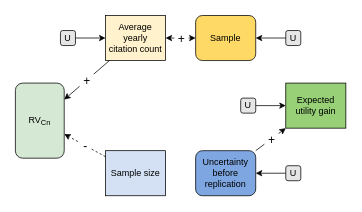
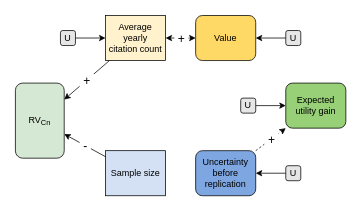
- <mxCell id="4" value="Sample" style="rounded=1;whiteSpace=wrap;html=1;fillColor=#FFD966;" parent="1" vertex="1"><mxGeometry x="260" y="20" width="80" height="60" as="geometry" /></mxCell>
+ <mxCell id="4" value="Value" style="rounded=1;whiteSpace=wrap;html=1;fillColor=#FFD966;" parent="1" vertex="1"><mxGeometry x="260" y="20" width="80" height="60" as="geometry" /></mxCell>
- <mxCell id="2" value="Expected utility gain" style="whiteSpace=wrap;html=1;fillColor=#97D077;rounded=0;" parent="1" vertex="1"><mxGeometry x="380" y="110" width="80" height="60" as="geometry" /></mxCell>
+ <mxCell id="2" value="Expected utility gain" style="rounded=1;whiteSpace=wrap;html=1;fillColor=#97D077;" parent="1" vertex="1"><mxGeometry x="380" y="110" width="80" height="60" as="geometry" /></mxCell>
- <mxCell id="8" value="" style="endArrow=classic;html=1;" parent="1" source="3" target="2" edge="1"><mxGeometry relative="1" as="geometry"><mxPoint x="200" y="150" as="sourcePoint" /><mxPoint x="300" y="150" as="targetPoint" /></mxGeometry></mxCell>
+ <mxCell id="8" value="" style="endArrow=classic;html=1;dashed=1;" parent="1" source="3" target="2" edge="1"><mxGeometry relative="1" as="geometry"><mxPoint x="200" y="150" as="sourcePoint" /><mxPoint x="300" y="150" as="targetPoint" /></mxGeometry></mxCell>
- <mxCell id="10" value="" style="endArrow=classic;html=1;dashed=1;" parent="1" source="7" target="5" edge="1"><mxGeometry relative="1" as="geometry"><mxPoint x="350" y="118" as="sourcePoint" /><mxPoint x="390" y="134" as="targetPoint" /></mxGeometry></mxCell>
+ <mxCell id="10" value="" style="endArrow=classic;html=1;" parent="1" source="7" target="5" edge="1"><mxGeometry relative="1" as="geometry"><mxPoint x="350" y="118" as="sourcePoint" /><mxPoint x="390" y="134" as="targetPoint" /></mxGeometry></mxCell>
